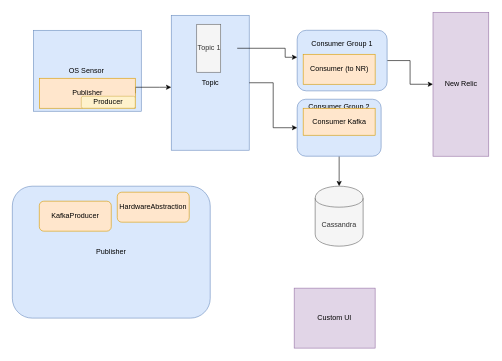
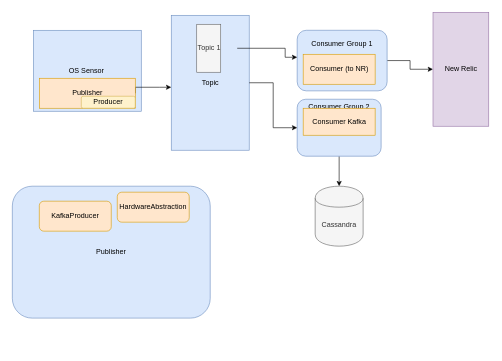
- <mxCell id="13" value="New Relic" style="html=1;dashed=0;whitespace=wrap;fillColor=#e1d5e7;strokeColor=#9673a6;" parent="1" vertex="1"><mxGeometry x="721.5" y="20" width="93" height="240" as="geometry" /></mxCell>
+ <mxCell id="13" value="New Relic" style="html=1;dashed=0;whitespace=wrap;fillColor=#e1d5e7;strokeColor=#9673a6;" parent="1" vertex="1"><mxGeometry x="721.5" y="20" width="93" height="190" as="geometry" /></mxCell>
- <mxCell id="21" value="Custom UI" style="rounded=0;whiteSpace=wrap;html=1;fillColor=#e1d5e7;strokeColor=#9673a6;" vertex="1" parent="1"><mxGeometry x="490" y="480" width="135" height="100" as="geometry" /></mxCell>
